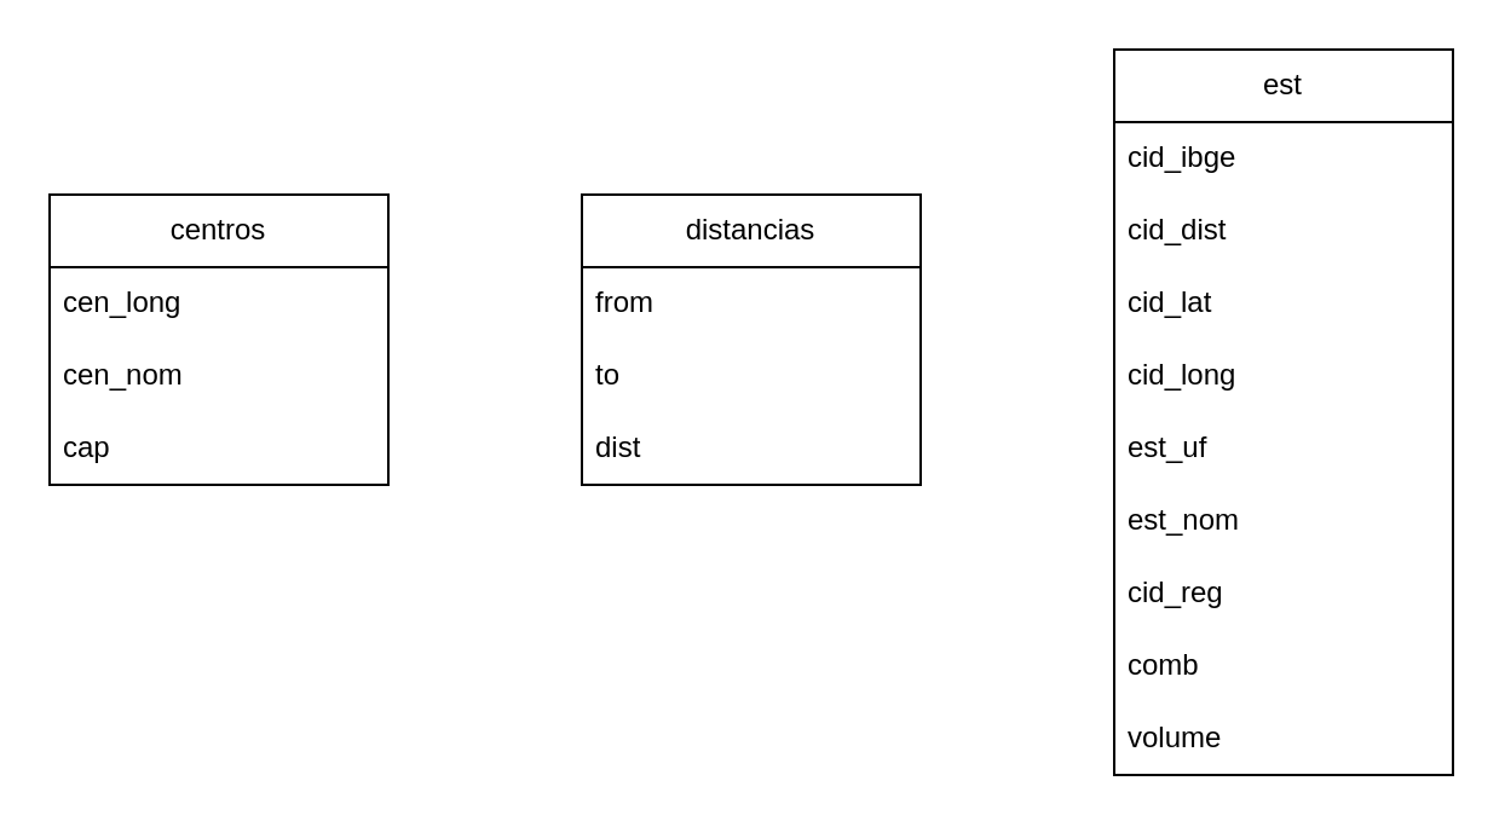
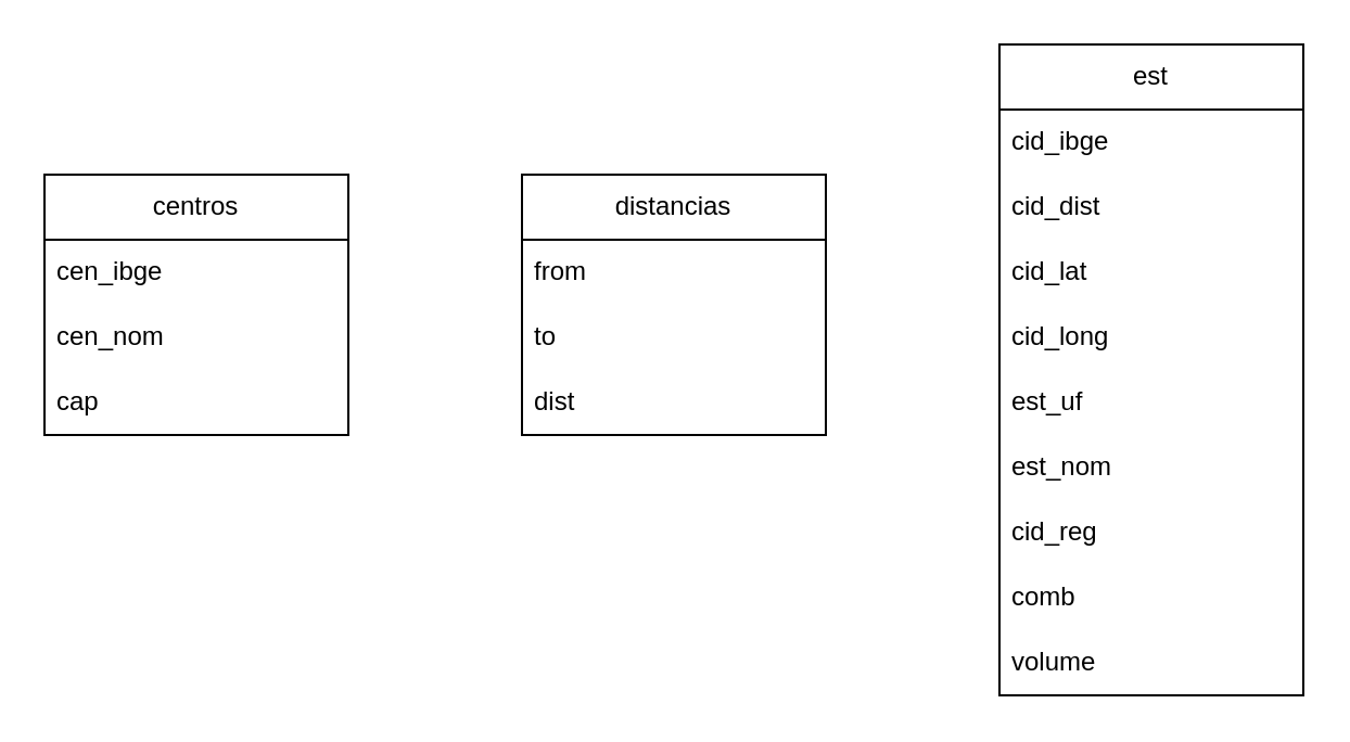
- <mxCell id="3" value="cen_long" style="text;strokeColor=none;fillColor=none;align=left;verticalAlign=middle;spacingLeft=4;spacingRight=4;overflow=hidden;points=[[0,0.5],[1,0.5]];portConstraint=eastwest;rotatable=0;whiteSpace=wrap;html=1;" vertex="1" parent="2"><mxGeometry y="30" width="140" height="30" as="geometry" /></mxCell>
+ <mxCell id="3" value="cen_ibge" style="text;strokeColor=none;fillColor=none;align=left;verticalAlign=middle;spacingLeft=4;spacingRight=4;overflow=hidden;points=[[0,0.5],[1,0.5]];portConstraint=eastwest;rotatable=0;whiteSpace=wrap;html=1;" vertex="1" parent="2"><mxGeometry y="30" width="140" height="30" as="geometry" /></mxCell>
